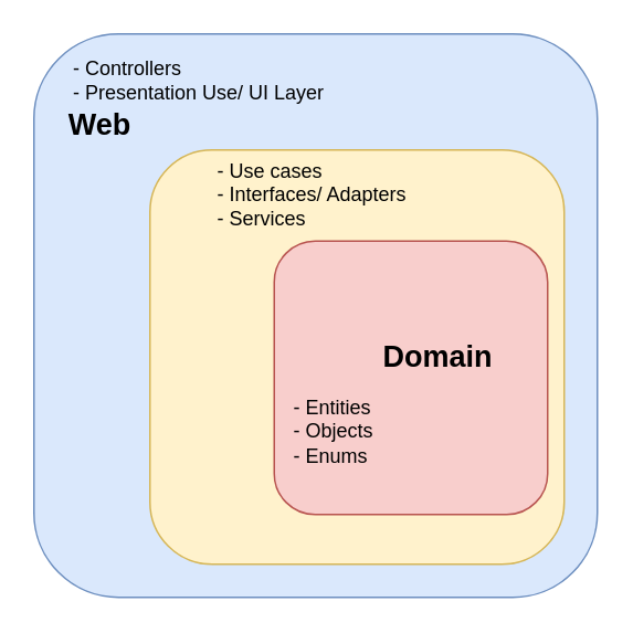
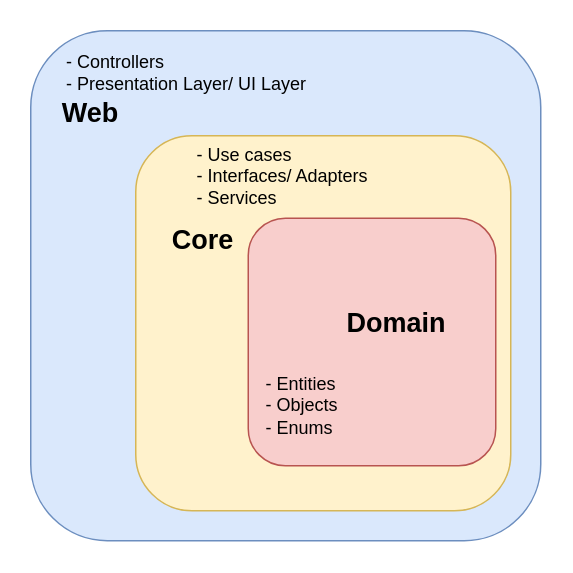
- <mxCell id="6" value="- Controllers&lt;br&gt;- Presentation Use/ UI Layer" style="text;html=1;strokeColor=none;fillColor=none;align=left;verticalAlign=middle;whiteSpace=wrap;rounded=1;" vertex="1" parent="1"><mxGeometry x="42" y="28" width="185" height="40" as="geometry" /></mxCell>
+ <mxCell id="6" value="- Controllers&lt;br&gt;- Presentation Layer/ UI Layer" style="text;html=1;strokeColor=none;fillColor=none;align=left;verticalAlign=middle;whiteSpace=wrap;rounded=1;" vertex="1" parent="1"><mxGeometry x="42" y="28" width="185" height="40" as="geometry" /></mxCell>
+ <mxCell id="9" value="&lt;font style=&quot;font-size: 18px;&quot;&gt;&lt;b&gt;Core&lt;/b&gt;&lt;/font&gt;" style="text;html=1;strokeColor=none;fillColor=none;align=center;verticalAlign=middle;whiteSpace=wrap;rounded=1;" vertex="1" parent="1"><mxGeometry x="105" y="145" width="60" height="30" as="geometry" /></mxCell>
- <mxCell id="7" value="- Entities&lt;br&gt;- Objects&amp;nbsp;&lt;br&gt;- Enums&amp;nbsp;" style="text;html=1;strokeColor=none;fillColor=none;align=left;verticalAlign=middle;whiteSpace=wrap;rounded=1;" vertex="1" parent="1"><mxGeometry x="175" y="240" width="145" height="40" as="geometry" /></mxCell>
+ <mxCell id="7" value="- Entities&lt;br&gt;- Objects&amp;nbsp;&lt;br&gt;- Enums&amp;nbsp;" style="text;html=1;strokeColor=none;fillColor=none;align=left;verticalAlign=middle;whiteSpace=wrap;rounded=1;" vertex="1" parent="1"><mxGeometry x="175" y="250" width="145" height="40" as="geometry" /></mxCell>
